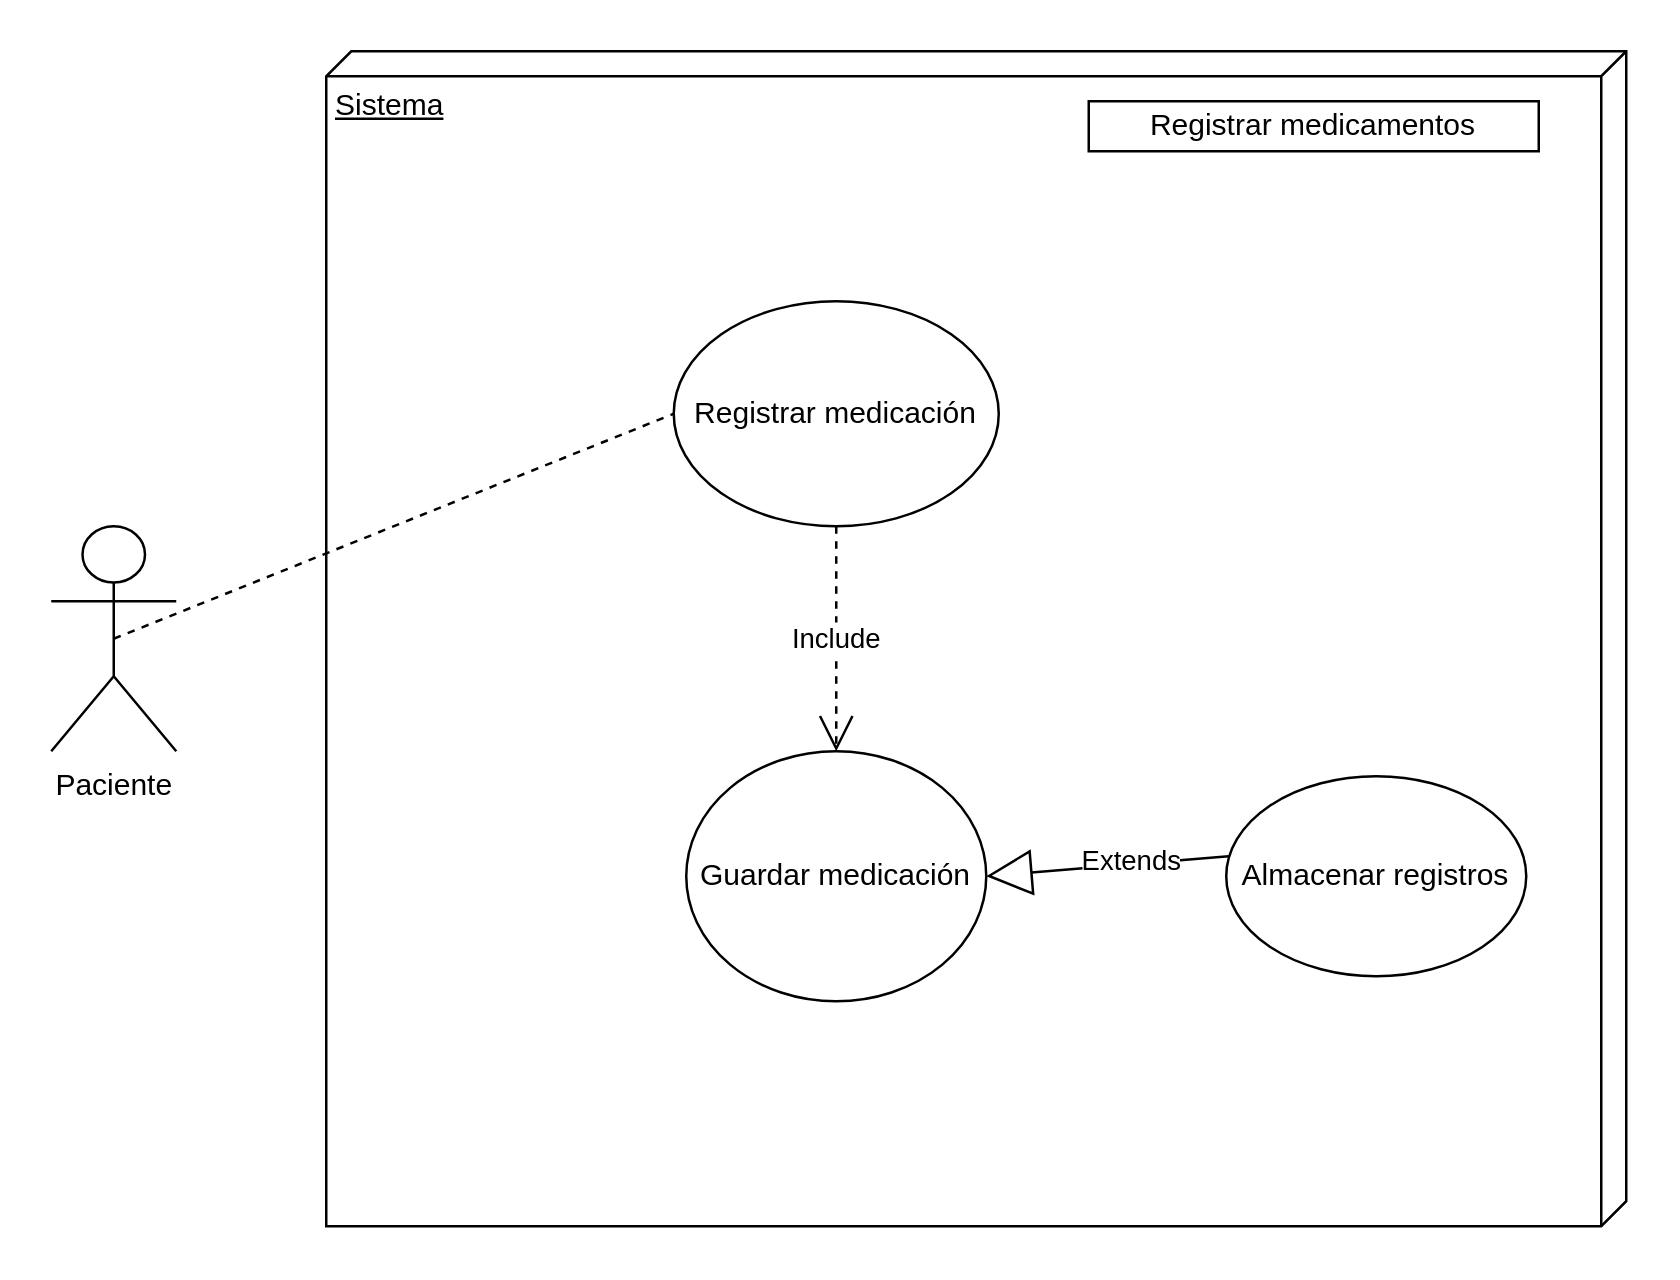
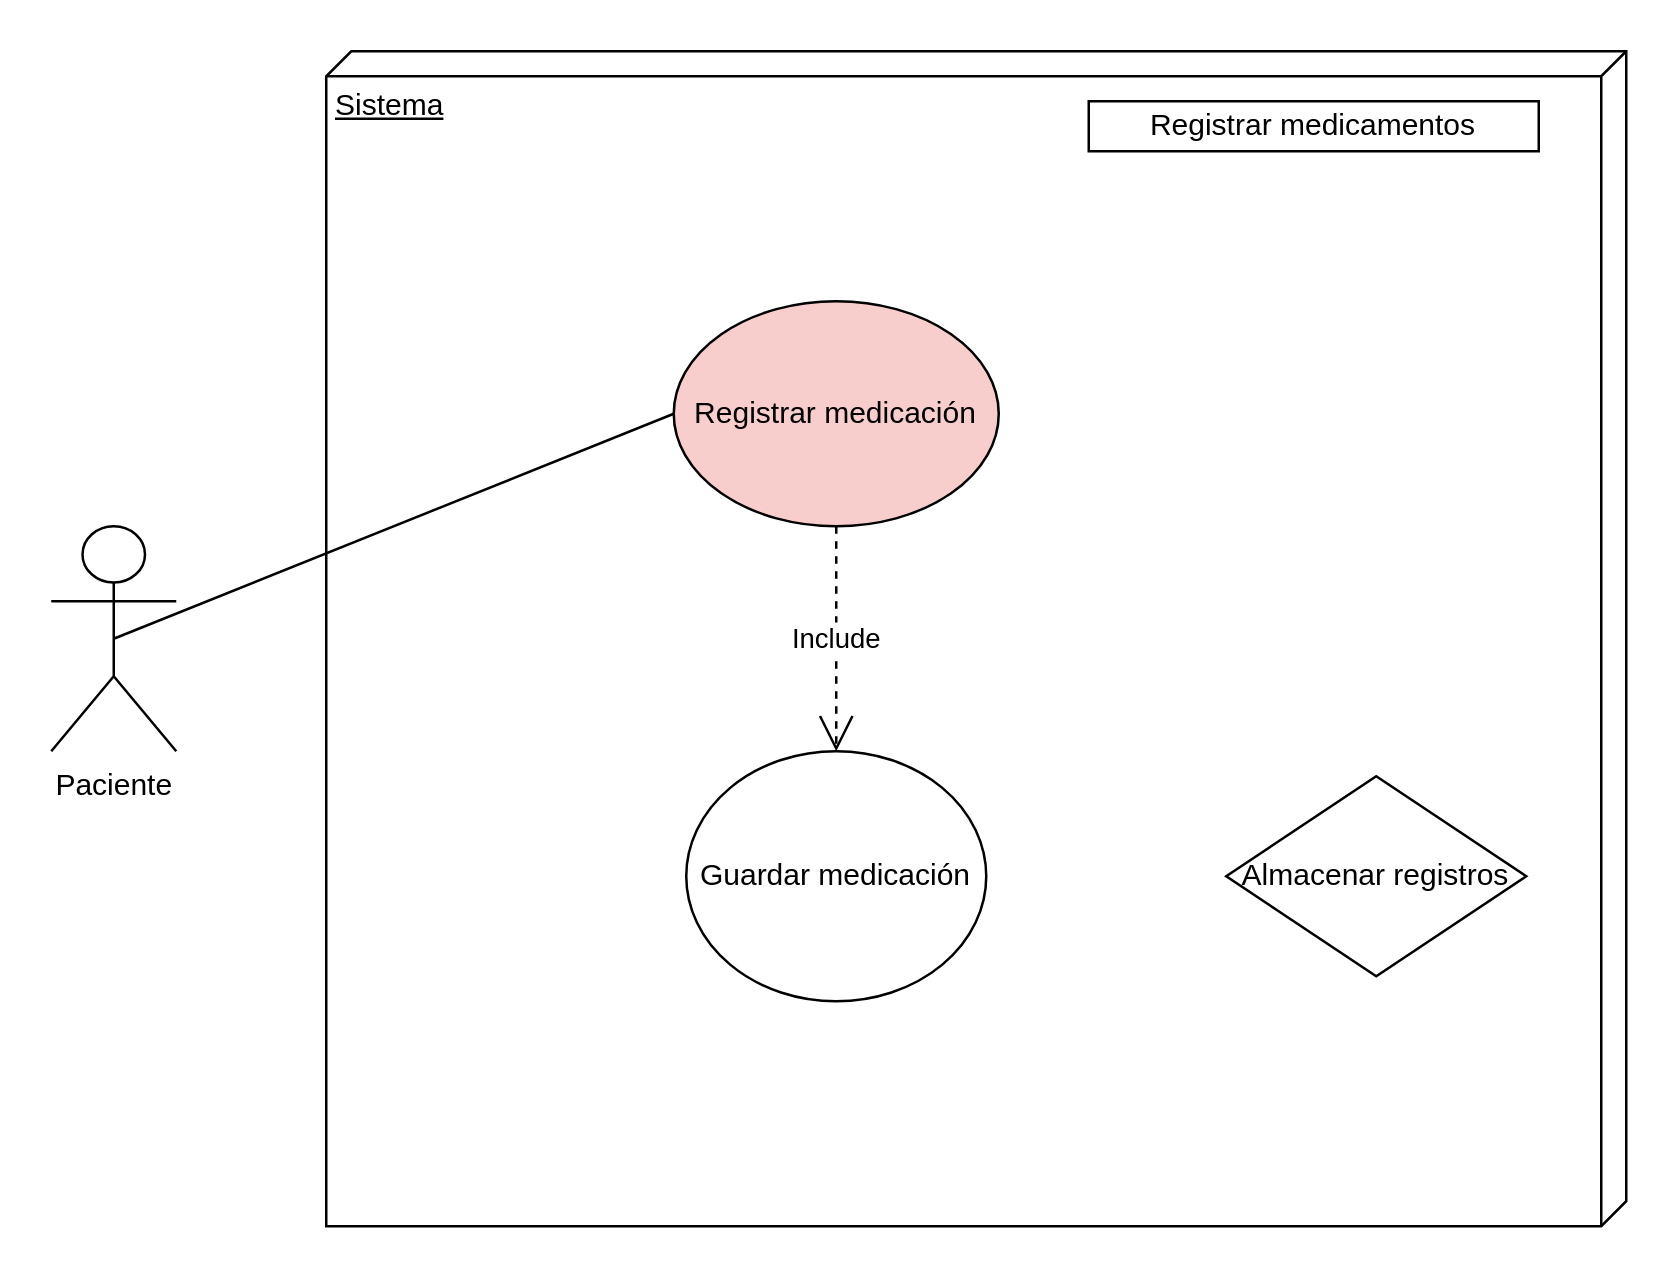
- <mxCell id="4" value="Registrar medicación" style="ellipse;whiteSpace=wrap;html=1;" vertex="1" parent="1"><mxGeometry x="269" y="120" width="130" height="90" as="geometry" /></mxCell>
+ <mxCell id="4" value="Registrar medicación" style="ellipse;whiteSpace=wrap;html=1;fillColor=#f8cecc;" vertex="1" parent="1"><mxGeometry x="269" y="120" width="130" height="90" as="geometry" /></mxCell>
- <mxCell id="10" value="" style="endArrow=none;html=1;rounded=0;entryX=0;entryY=0.5;entryDx=0;entryDy=0;exitX=0.5;exitY=0.5;exitDx=0;exitDy=0;exitPerimeter=0;dashed=1;" edge="1" parent="1" source="3" target="4"><mxGeometry width="50" height="50" relative="1" as="geometry"><mxPoint x="180" y="220" as="sourcePoint" /><mxPoint x="230" y="170" as="targetPoint" /></mxGeometry></mxCell>
+ <mxCell id="10" value="" style="endArrow=none;html=1;rounded=0;entryX=0;entryY=0.5;entryDx=0;entryDy=0;exitX=0.5;exitY=0.5;exitDx=0;exitDy=0;exitPerimeter=0;" edge="1" parent="1" source="3" target="4"><mxGeometry width="50" height="50" relative="1" as="geometry"><mxPoint x="180" y="220" as="sourcePoint" /><mxPoint x="230" y="170" as="targetPoint" /></mxGeometry></mxCell>
- <mxCell id="9" value="Extends" style="endArrow=block;endSize=16;endFill=0;html=1;rounded=0;entryX=1;entryY=0.5;entryDx=0;entryDy=0;exitX=0.008;exitY=0.4;exitDx=0;exitDy=0;exitPerimeter=0;" edge="1" parent="1" source="7" target="6"><mxGeometry x="-0.196" y="-1" width="160" relative="1" as="geometry"><mxPoint x="446" y="370" as="sourcePoint" /><mxPoint x="340" y="370" as="targetPoint" /><mxPoint as="offset" /></mxGeometry></mxCell>
- <mxCell id="7" value="Almacenar registros" style="ellipse;whiteSpace=wrap;html=1;" vertex="1" parent="1"><mxGeometry x="490" y="310" width="120" height="80" as="geometry" /></mxCell>
+ <mxCell id="7" value="Almacenar registros" style="rhombus;whiteSpace=wrap;html=1;" vertex="1" parent="1"><mxGeometry x="490" y="310" width="120" height="80" as="geometry" /></mxCell>
